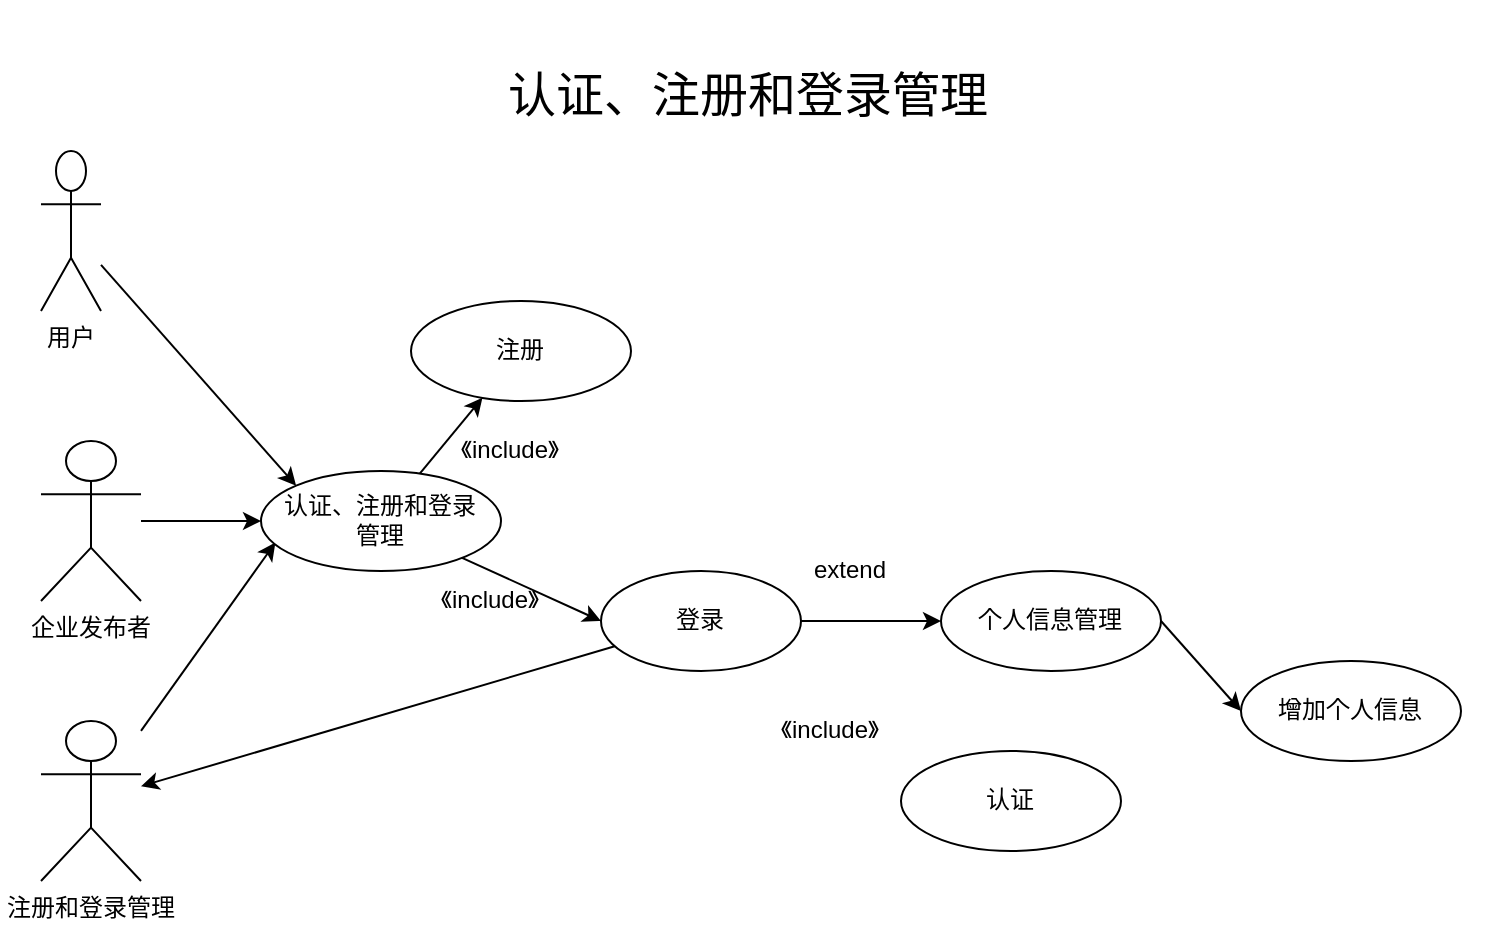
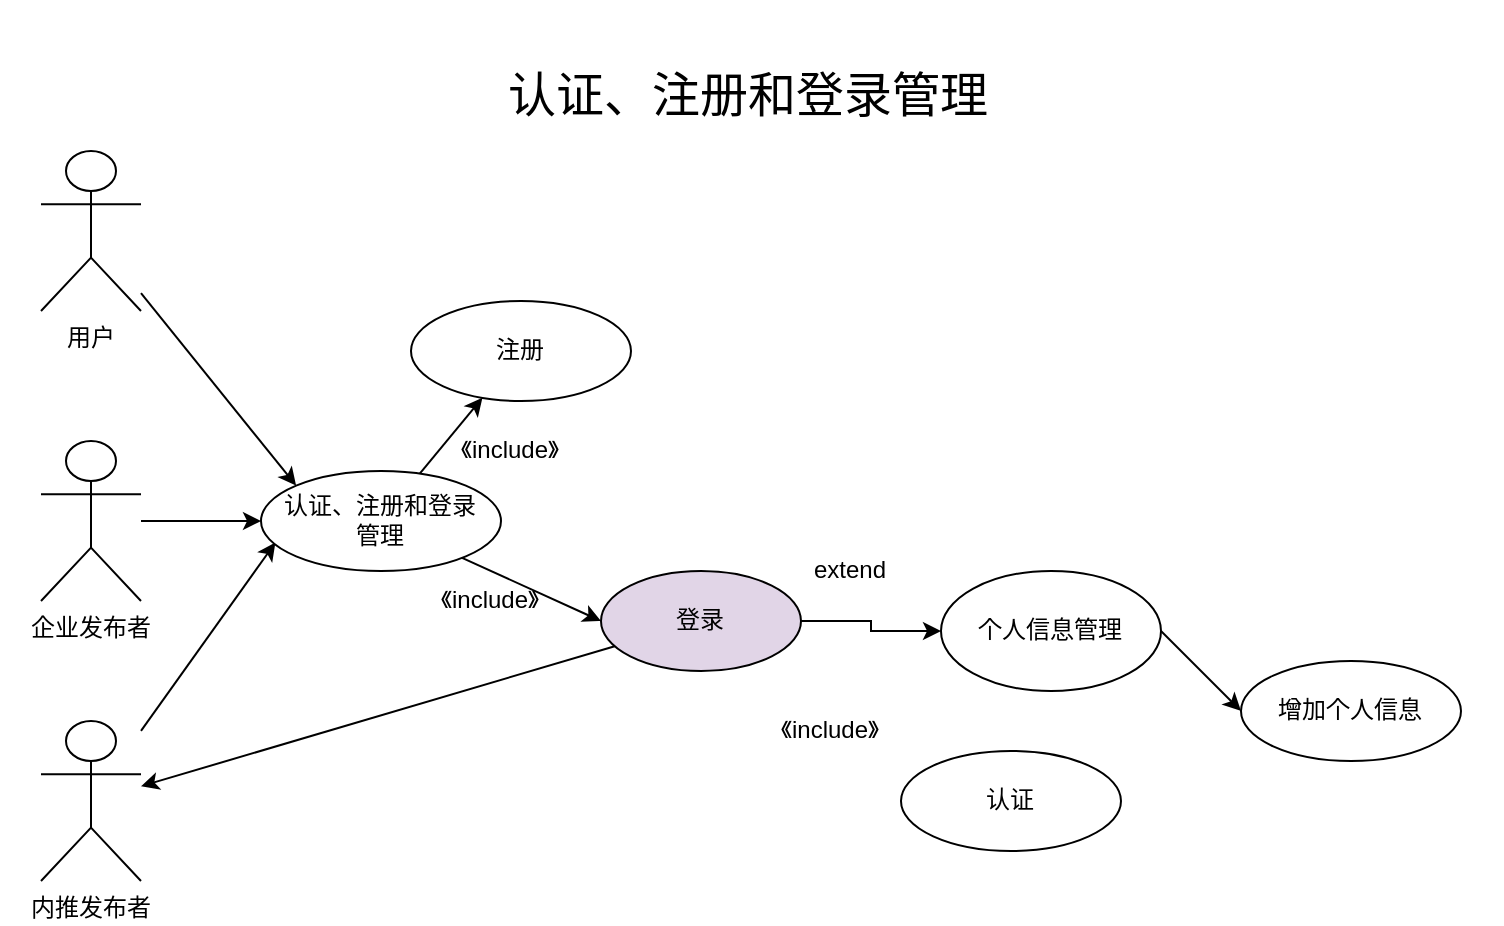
- <mxCell id="3" value="用户" style="shape=umlActor;verticalLabelPosition=bottom;verticalAlign=top;html=1;" vertex="1" parent="1"><mxGeometry x="20" y="75" width="30" height="80" as="geometry" /></mxCell>
+ <mxCell id="3" value="用户" style="shape=umlActor;verticalLabelPosition=bottom;verticalAlign=top;html=1;" vertex="1" parent="1"><mxGeometry x="20" y="75" width="50" height="80" as="geometry" /></mxCell>
- <mxCell id="14" value="登录" style="ellipse;whiteSpace=wrap;html=1;" vertex="1" parent="1"><mxGeometry x="300" y="285" width="100" height="50" as="geometry" /></mxCell>
+ <mxCell id="14" value="登录" style="ellipse;whiteSpace=wrap;html=1;fillColor=#e1d5e7;" vertex="1" parent="1"><mxGeometry x="300" y="285" width="100" height="50" as="geometry" /></mxCell>
- <mxCell id="16" value="个人信息管理" style="ellipse;whiteSpace=wrap;html=1;" vertex="1" parent="1"><mxGeometry x="470" y="285" width="110" height="50" as="geometry" /></mxCell>
+ <mxCell id="16" value="个人信息管理" style="ellipse;whiteSpace=wrap;html=1;" vertex="1" parent="1"><mxGeometry x="470" y="285" width="110" height="60" as="geometry" /></mxCell>
- <mxCell id="6" value="注册和登录管理" style="shape=umlActor;verticalLabelPosition=bottom;verticalAlign=top;html=1;" vertex="1" parent="1"><mxGeometry x="20" y="360" width="50" height="80" as="geometry" /></mxCell>
+ <mxCell id="6" value="内推发布者" style="shape=umlActor;verticalLabelPosition=bottom;verticalAlign=top;html=1;" vertex="1" parent="1"><mxGeometry x="20" y="360" width="50" height="80" as="geometry" /></mxCell>
